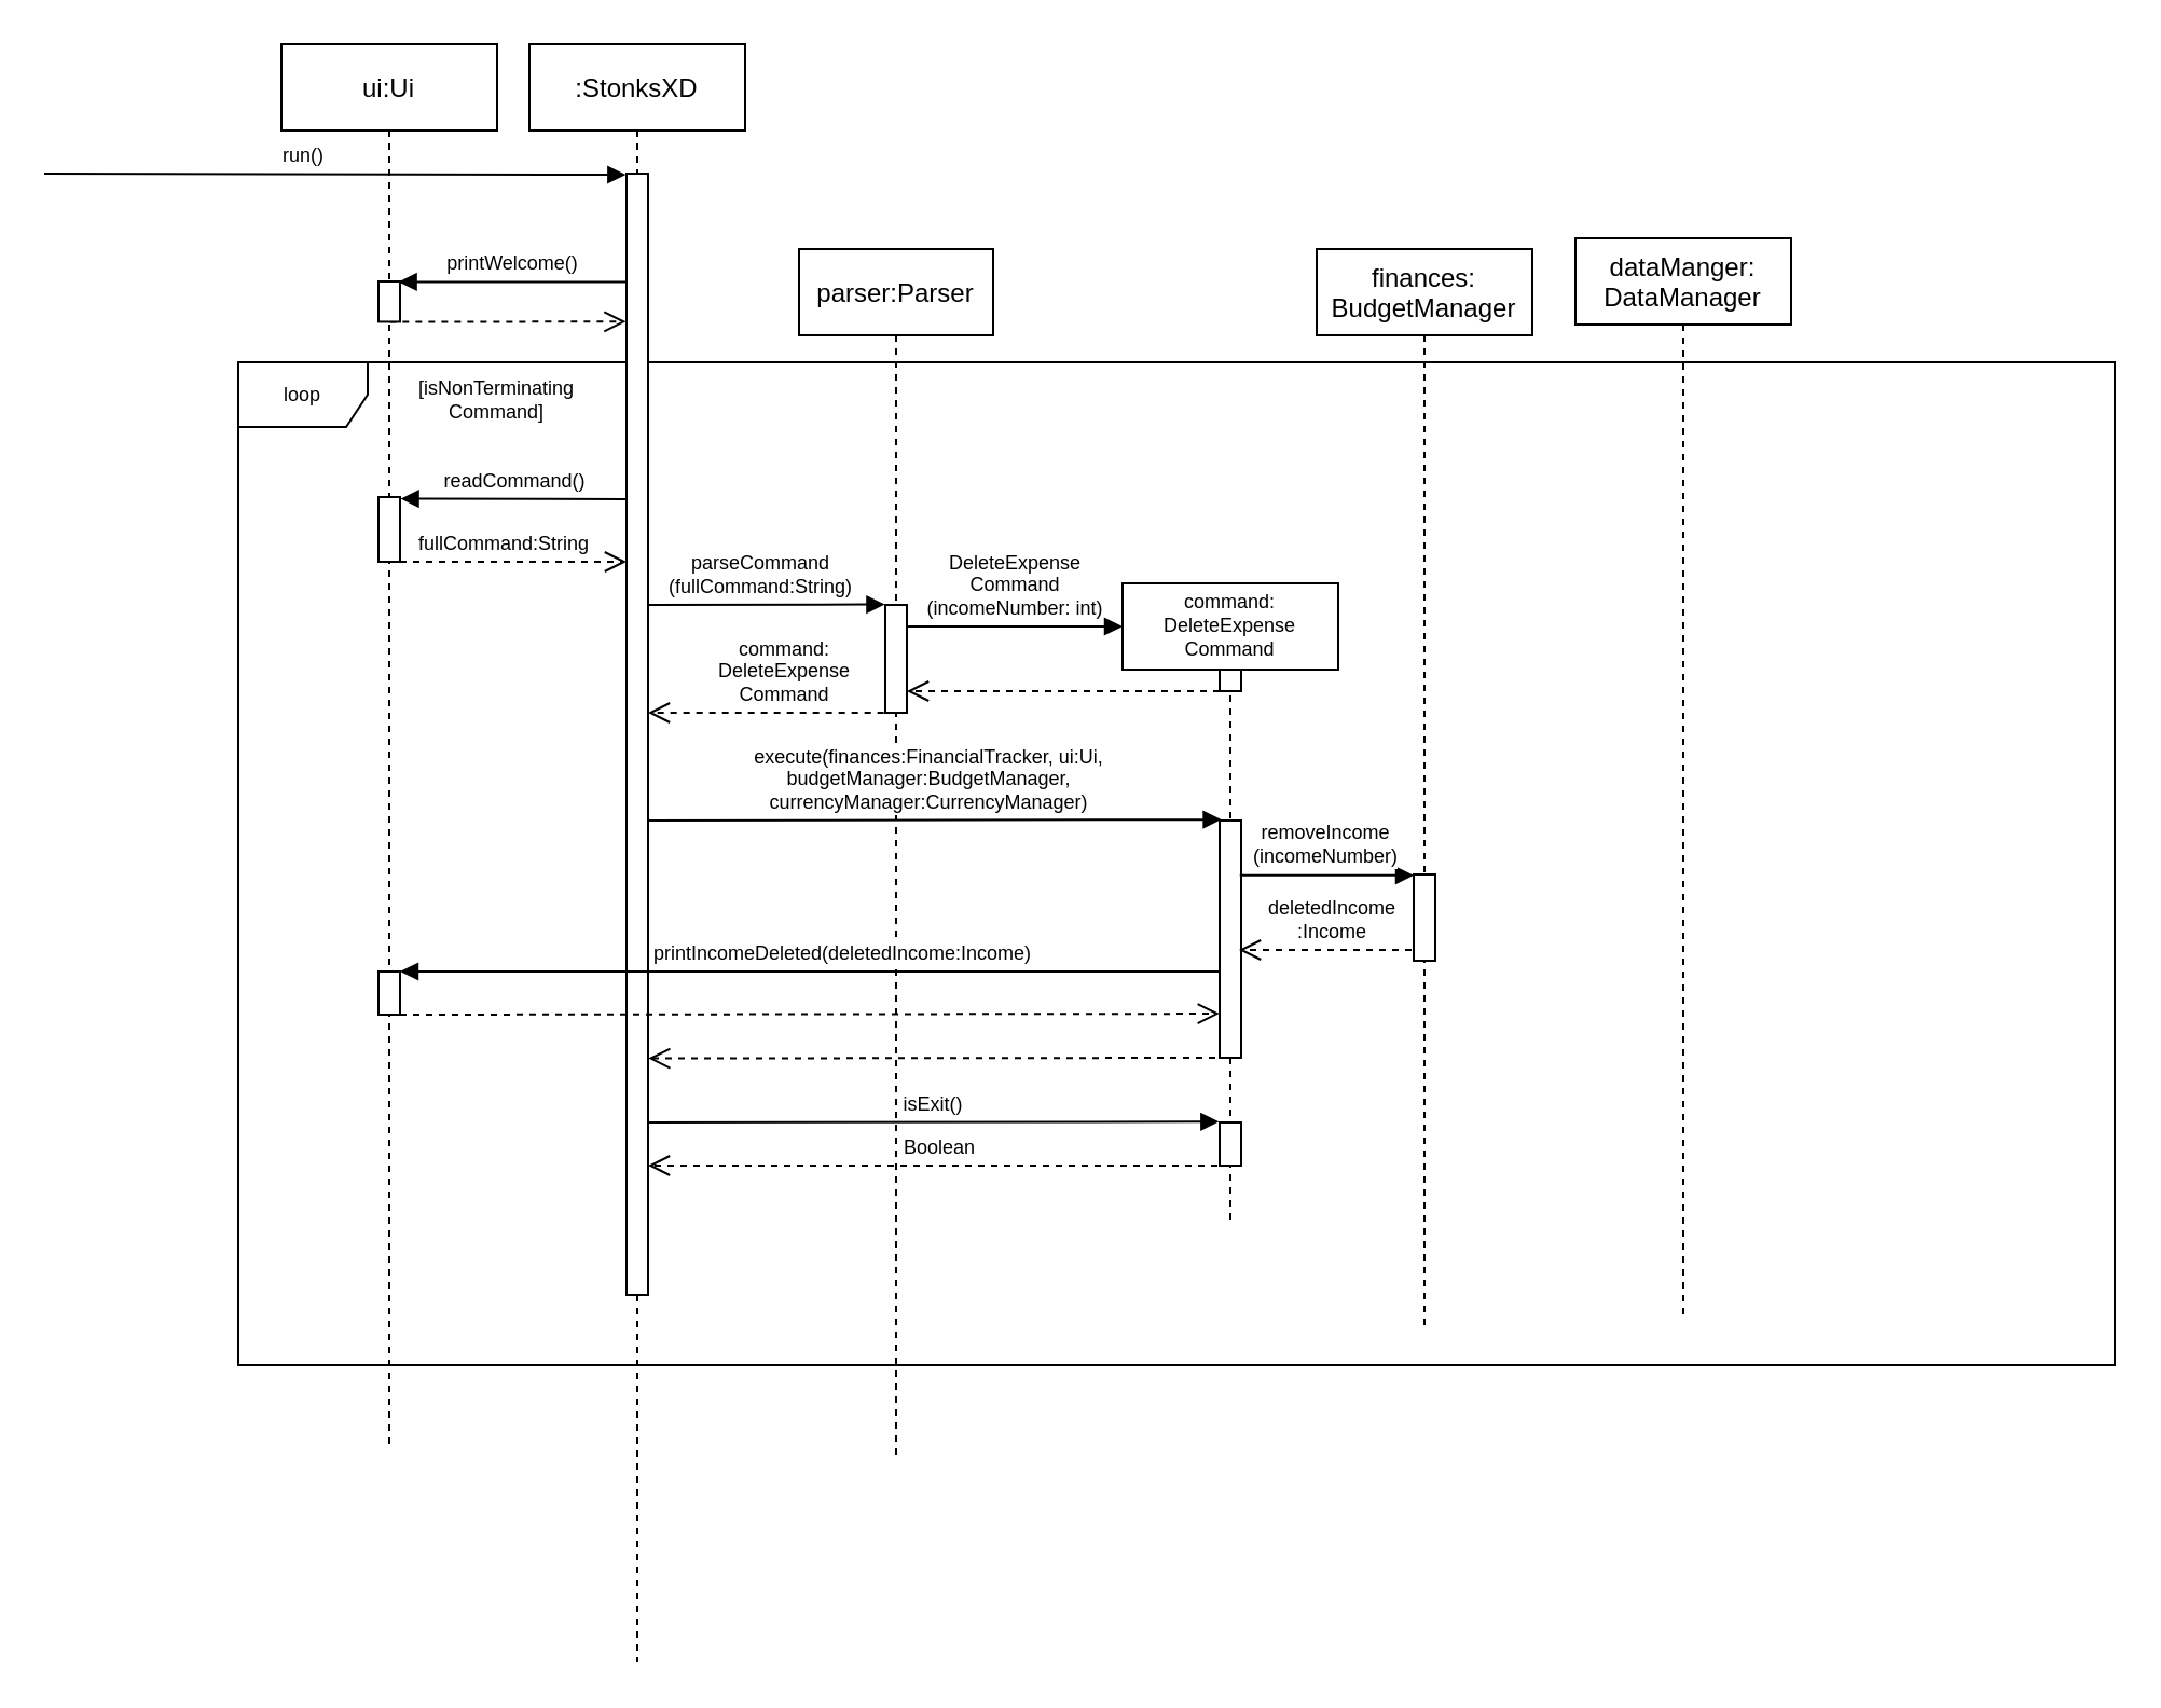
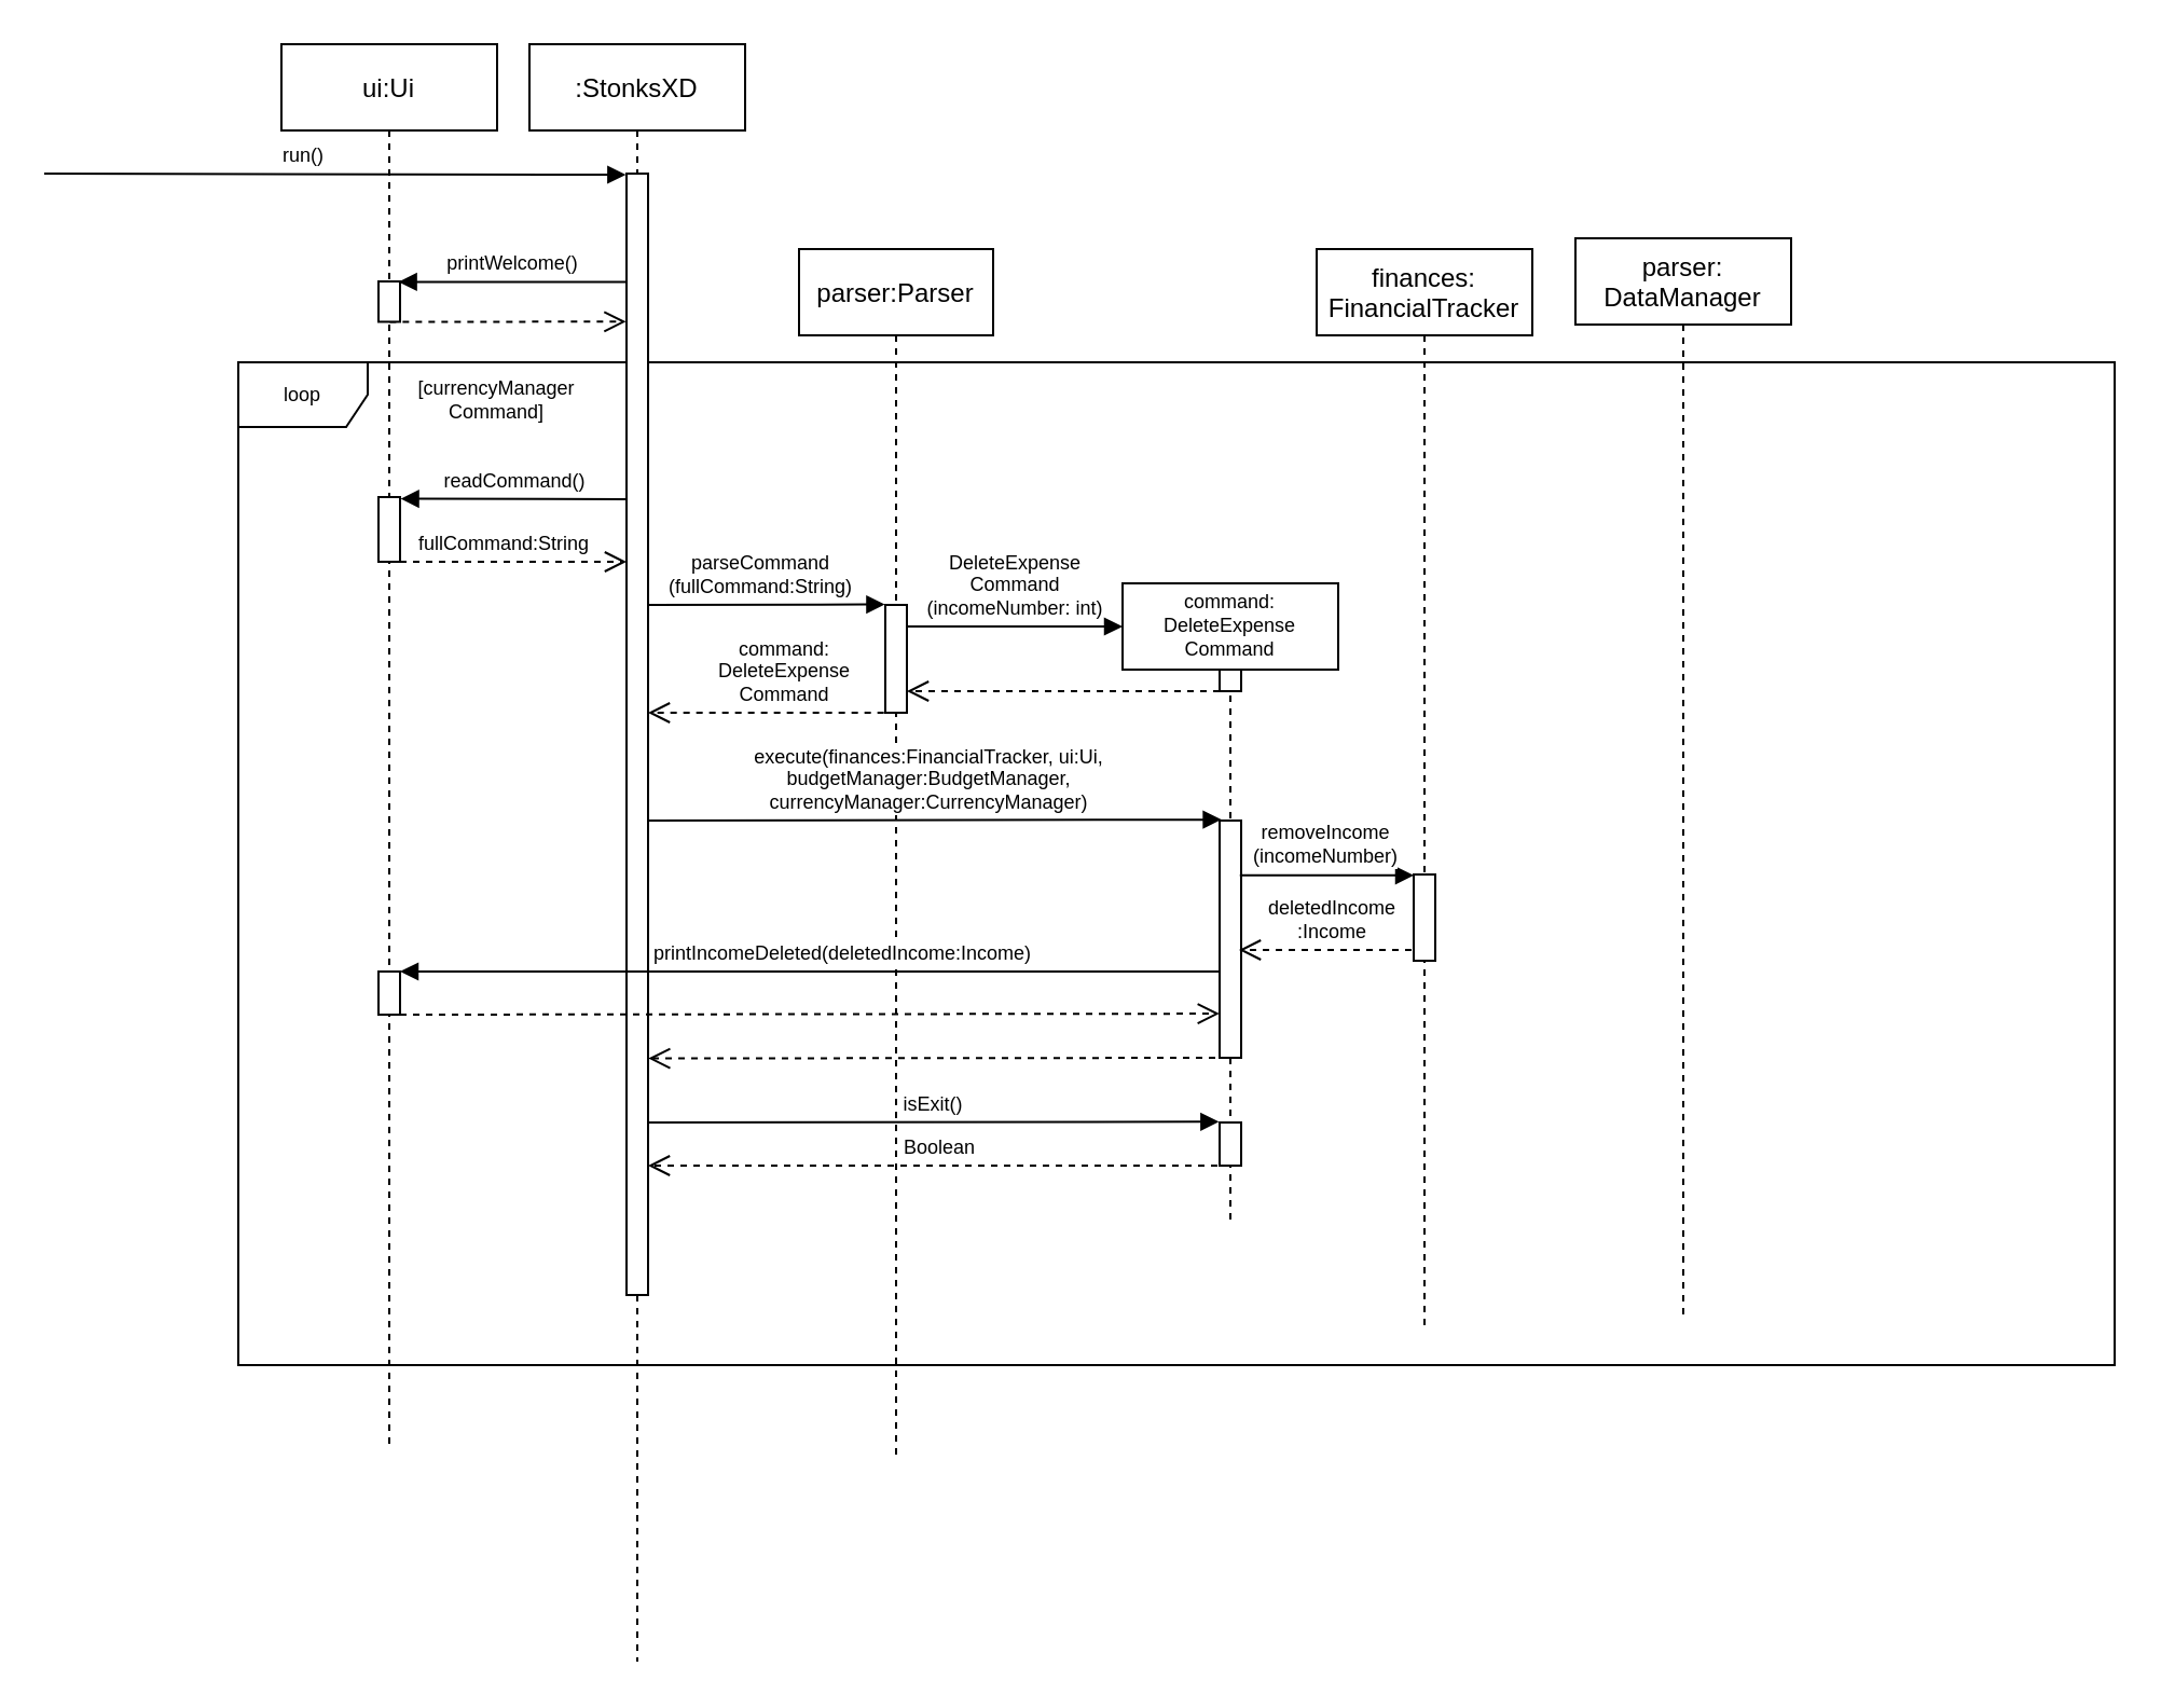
- <mxCell id="6" value="dataManger:&#10;DataManager" style="shape=umlLifeline;perimeter=lifelinePerimeter;container=1;collapsible=0;recursiveResize=0;rounded=0;shadow=0;strokeWidth=1;" parent="1" vertex="1"><mxGeometry x="730" y="110" width="100" height="500" as="geometry" /></mxCell>
+ <mxCell id="6" value="parser:&#10;DataManager" style="shape=umlLifeline;perimeter=lifelinePerimeter;container=1;collapsible=0;recursiveResize=0;rounded=0;shadow=0;strokeWidth=1;" parent="1" vertex="1"><mxGeometry x="730" y="110" width="100" height="500" as="geometry" /></mxCell>
- <mxCell id="28" value="finances:&#10;BudgetManager" style="shape=umlLifeline;perimeter=lifelinePerimeter;container=1;collapsible=0;recursiveResize=0;rounded=0;shadow=0;strokeWidth=1;" vertex="1" parent="1"><mxGeometry x="610" y="115" width="100" height="500" as="geometry" /></mxCell>
+ <mxCell id="28" value="finances:&#10;FinancialTracker" style="shape=umlLifeline;perimeter=lifelinePerimeter;container=1;collapsible=0;recursiveResize=0;rounded=0;shadow=0;strokeWidth=1;" vertex="1" parent="1"><mxGeometry x="610" y="115" width="100" height="500" as="geometry" /></mxCell>
- <mxCell id="11" value="[isNonTerminating&lt;br&gt;Command]" style="text;html=1;strokeColor=none;fillColor=none;align=center;verticalAlign=middle;whiteSpace=wrap;rounded=0;fontSize=9;" parent="1" vertex="1"><mxGeometry x="185" y="170" width="90" height="30" as="geometry" /></mxCell>
+ <mxCell id="11" value="[currencyManager&lt;br&gt;Command]" style="text;html=1;strokeColor=none;fillColor=none;align=center;verticalAlign=middle;whiteSpace=wrap;rounded=0;fontSize=9;" parent="1" vertex="1"><mxGeometry x="185" y="170" width="90" height="30" as="geometry" /></mxCell>
